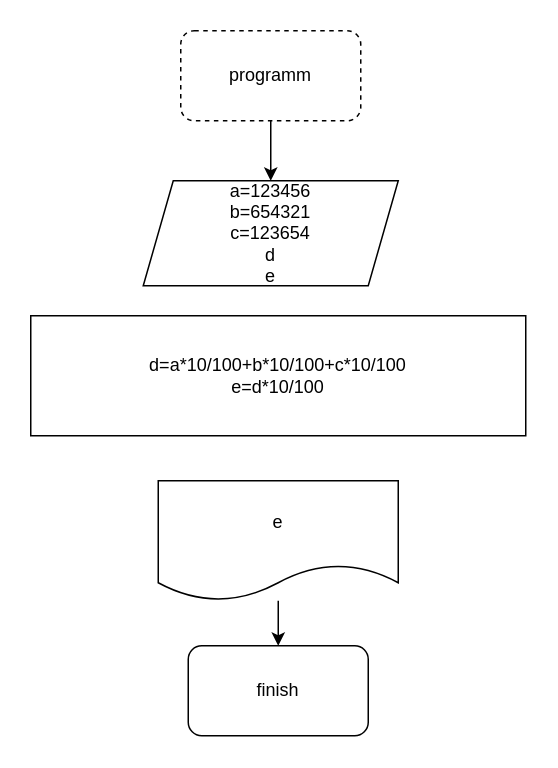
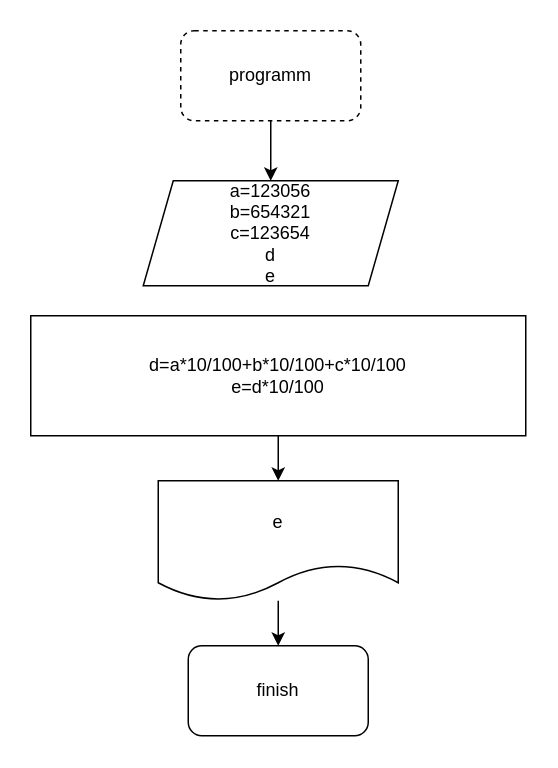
- <mxCell id="4" value="a=123456&lt;br&gt;b=654321&lt;br&gt;c=123654&lt;br&gt;d&lt;br&gt;e" style="shape=parallelogram;perimeter=parallelogramPerimeter;whiteSpace=wrap;html=1;fixedSize=1;" vertex="1" parent="1"><mxGeometry x="95" y="120" width="170" height="70" as="geometry" /></mxCell>
+ <mxCell id="4" value="a=123056&lt;br&gt;b=654321&lt;br&gt;c=123654&lt;br&gt;d&lt;br&gt;e" style="shape=parallelogram;perimeter=parallelogramPerimeter;whiteSpace=wrap;html=1;fixedSize=1;" vertex="1" parent="1"><mxGeometry x="95" y="120" width="170" height="70" as="geometry" /></mxCell>
+ <mxCell id="5" value="" style="edgeStyle=orthogonalEdgeStyle;rounded=0;orthogonalLoop=1;jettySize=auto;html=1;" edge="1" parent="1" source="6" target="8"><mxGeometry relative="1" as="geometry" /></mxCell>
